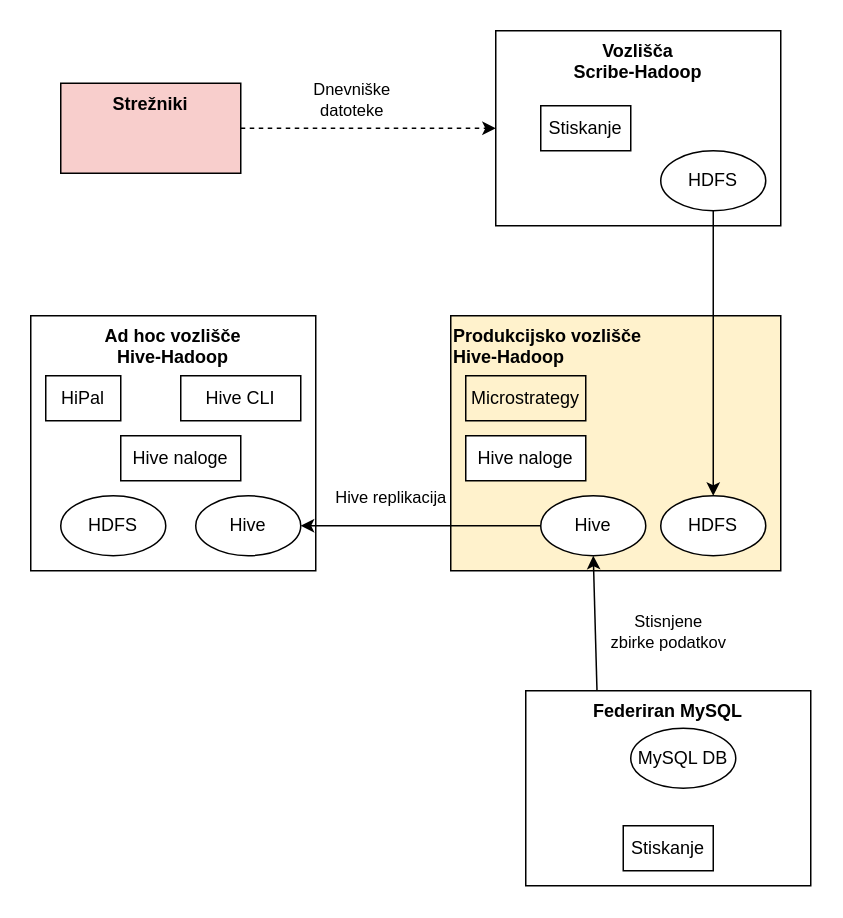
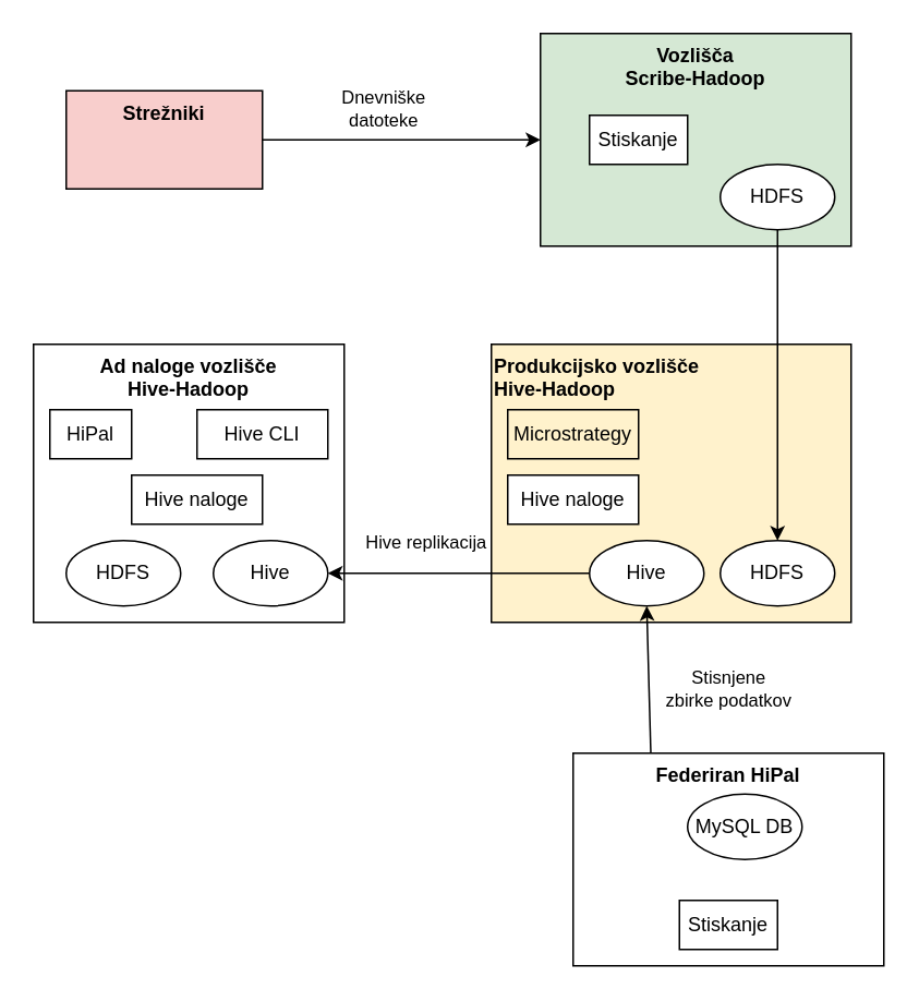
- <mxCell id="2" value="" style="edgeStyle=none;html=1;dashed=1;" edge="1" parent="1" source="4" target="5"><mxGeometry relative="1" as="geometry" /></mxCell>
+ <mxCell id="2" value="" style="edgeStyle=none;html=1;" edge="1" parent="1" source="4" target="5"><mxGeometry relative="1" as="geometry" /></mxCell>
- <mxCell id="5" value="Vozlišča &lt;br&gt;Scribe-Hadoop" style="rounded=0;whiteSpace=wrap;html=1;verticalAlign=top;fontStyle=1" vertex="1" parent="1"><mxGeometry x="330" y="20" width="190" height="130" as="geometry" /></mxCell>
+ <mxCell id="5" value="Vozlišča &lt;br&gt;Scribe-Hadoop" style="rounded=0;whiteSpace=wrap;html=1;verticalAlign=top;fontStyle=1;fillColor=#d5e8d4;" vertex="1" parent="1"><mxGeometry x="330" y="20" width="190" height="130" as="geometry" /></mxCell>
- <mxCell id="14" value="Ad hoc vozlišče &lt;br&gt;Hive-Hadoop" style="rounded=0;whiteSpace=wrap;html=1;verticalAlign=top;fontStyle=1" vertex="1" parent="1"><mxGeometry x="20" y="210" width="190" height="170" as="geometry" /></mxCell>
+ <mxCell id="14" value="Ad naloge vozlišče &lt;br&gt;Hive-Hadoop" style="rounded=0;whiteSpace=wrap;html=1;verticalAlign=top;fontStyle=1" vertex="1" parent="1"><mxGeometry x="20" y="210" width="190" height="170" as="geometry" /></mxCell>
- <mxCell id="24" value="Federiran MySQL" style="rounded=0;whiteSpace=wrap;html=1;verticalAlign=top;fontStyle=1" vertex="1" parent="1"><mxGeometry x="350" y="460" width="190" height="130" as="geometry" /></mxCell>
+ <mxCell id="24" value="Federiran HiPal" style="rounded=0;whiteSpace=wrap;html=1;verticalAlign=top;fontStyle=1" vertex="1" parent="1"><mxGeometry x="350" y="460" width="190" height="130" as="geometry" /></mxCell>
